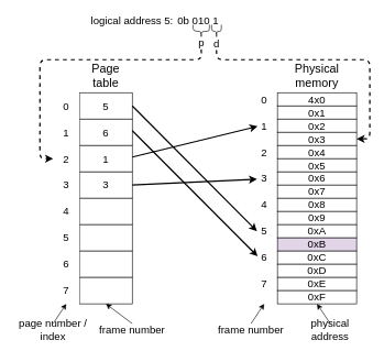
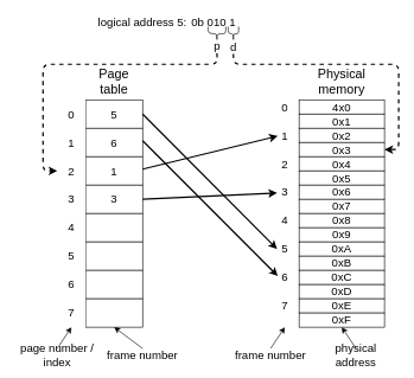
- <mxCell id="33" value="&lt;span style=&quot;font-size: 16px&quot;&gt;0xB&lt;/span&gt;" style="rounded=0;whiteSpace=wrap;html=1;fillColor=#e1d5e7;" vertex="1" parent="1"><mxGeometry x="420" y="360" width="120" height="20" as="geometry" /></mxCell>
+ <mxCell id="33" value="&lt;span style=&quot;font-size: 16px&quot;&gt;0xB&lt;/span&gt;" style="rounded=0;whiteSpace=wrap;html=1;" vertex="1" parent="1"><mxGeometry x="420" y="360" width="120" height="20" as="geometry" /></mxCell>
